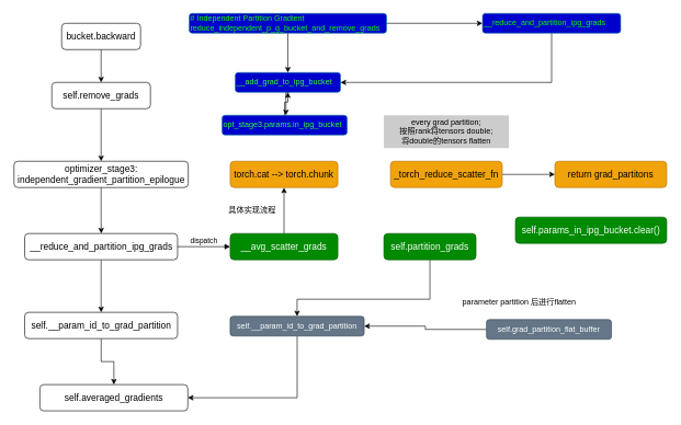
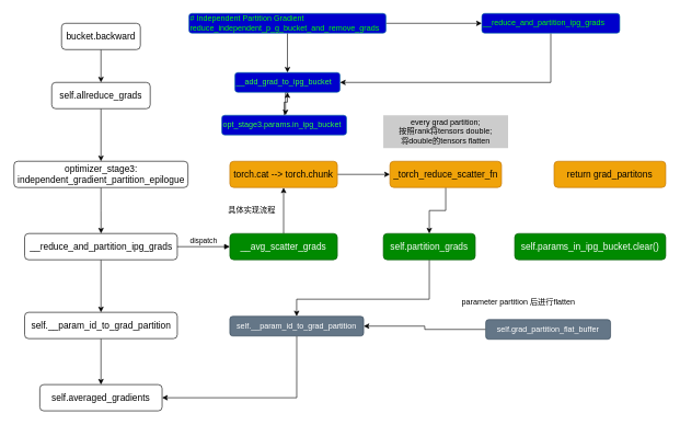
- <mxCell id="5" value="&lt;font style=&quot;font-size: 14px;&quot;&gt;self.remove_grads&lt;/font&gt;" style="rounded=1;whiteSpace=wrap;html=1;fontSize=12;glass=0;strokeWidth=1;shadow=0;" parent="1" vertex="1"><mxGeometry x="78" y="125" width="150" height="40" as="geometry" /></mxCell>
+ <mxCell id="5" value="&lt;font style=&quot;font-size: 14px;&quot;&gt;self.allreduce_grads&lt;/font&gt;" style="rounded=1;whiteSpace=wrap;html=1;fontSize=12;glass=0;strokeWidth=1;shadow=0;" parent="1" vertex="1"><mxGeometry x="78" y="125" width="150" height="40" as="geometry" /></mxCell>
+ <mxCell id="24" value="" style="edgeStyle=orthogonalEdgeStyle;rounded=0;orthogonalLoop=1;jettySize=auto;html=1;" edge="1" parent="1" source="25" target="28"><mxGeometry relative="1" as="geometry" /></mxCell>
- <mxCell id="27" value="" style="edgeStyle=orthogonalEdgeStyle;rounded=0;orthogonalLoop=1;jettySize=auto;html=1;" edge="1" parent="1" source="28" target="29"><mxGeometry relative="1" as="geometry" /></mxCell>
+ <mxCell id="27" value="" style="edgeStyle=orthogonalEdgeStyle;rounded=0;orthogonalLoop=1;jettySize=auto;html=1;" edge="1" parent="1" source="28" target="16"><mxGeometry relative="1" as="geometry" /></mxCell>
- <mxCell id="17" value="&lt;span style=&quot;font-size: 14px;&quot;&gt;self.params_in_ipg_bucket.clear()&lt;/span&gt;" style="rounded=1;whiteSpace=wrap;html=1;fontSize=12;glass=0;strokeWidth=1;shadow=0;fillColor=#008a00;strokeColor=#005700;fontColor=#ffffff;" vertex="1" parent="1"><mxGeometry x="783" y="330" width="230" height="40" as="geometry" /></mxCell>
+ <mxCell id="17" value="&lt;span style=&quot;font-size: 14px;&quot;&gt;self.params_in_ipg_bucket.clear()&lt;/span&gt;" style="rounded=1;whiteSpace=wrap;html=1;fontSize=12;glass=0;strokeWidth=1;shadow=0;fillColor=#008a00;strokeColor=#005700;fontColor=#ffffff;" vertex="1" parent="1"><mxGeometry x="783" y="355" width="230" height="40" as="geometry" /></mxCell>
- <mxCell id="12" value="&lt;span style=&quot;font-size: 14px;&quot;&gt;self.averaged_gradients&lt;/span&gt;" style="rounded=1;whiteSpace=wrap;html=1;fontSize=12;glass=0;strokeWidth=1;shadow=0;" vertex="1" parent="1"><mxGeometry x="59.88" y="585" width="225" height="40" as="geometry" /></mxCell>
+ <mxCell id="12" value="&lt;span style=&quot;font-size: 14px;&quot;&gt;self.averaged_gradients&lt;/span&gt;" style="rounded=1;whiteSpace=wrap;html=1;fontSize=12;glass=0;strokeWidth=1;shadow=0;" vertex="1" parent="1"><mxGeometry x="59.88" y="585" width="186.25" height="40" as="geometry" /></mxCell>
